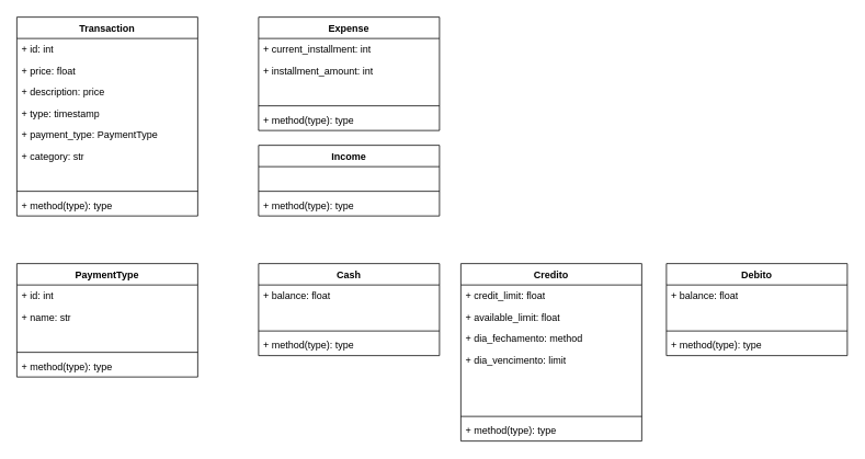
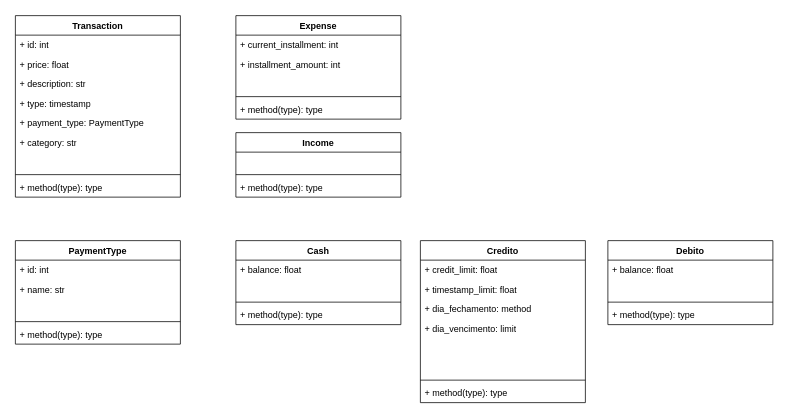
- <mxCell id="5" value="+ description: price" style="text;strokeColor=none;fillColor=none;align=left;verticalAlign=top;spacingLeft=4;spacingRight=4;overflow=hidden;rotatable=0;points=[[0,0.5],[1,0.5]];portConstraint=eastwest;whiteSpace=wrap;html=1;" vertex="1" parent="2"><mxGeometry y="78" width="220" height="26" as="geometry" /></mxCell>
+ <mxCell id="5" value="+ description: str" style="text;strokeColor=none;fillColor=none;align=left;verticalAlign=top;spacingLeft=4;spacingRight=4;overflow=hidden;rotatable=0;points=[[0,0.5],[1,0.5]];portConstraint=eastwest;whiteSpace=wrap;html=1;" vertex="1" parent="2"><mxGeometry y="78" width="220" height="26" as="geometry" /></mxCell>
- <mxCell id="35" value="+ available_limit: float" style="text;strokeColor=none;fillColor=none;align=left;verticalAlign=top;spacingLeft=4;spacingRight=4;overflow=hidden;rotatable=0;points=[[0,0.5],[1,0.5]];portConstraint=eastwest;whiteSpace=wrap;html=1;" vertex="1" parent="33"><mxGeometry y="52" width="220" height="26" as="geometry" /></mxCell>
+ <mxCell id="35" value="+ timestamp_limit: float" style="text;strokeColor=none;fillColor=none;align=left;verticalAlign=top;spacingLeft=4;spacingRight=4;overflow=hidden;rotatable=0;points=[[0,0.5],[1,0.5]];portConstraint=eastwest;whiteSpace=wrap;html=1;" vertex="1" parent="33"><mxGeometry y="52" width="220" height="26" as="geometry" /></mxCell>
